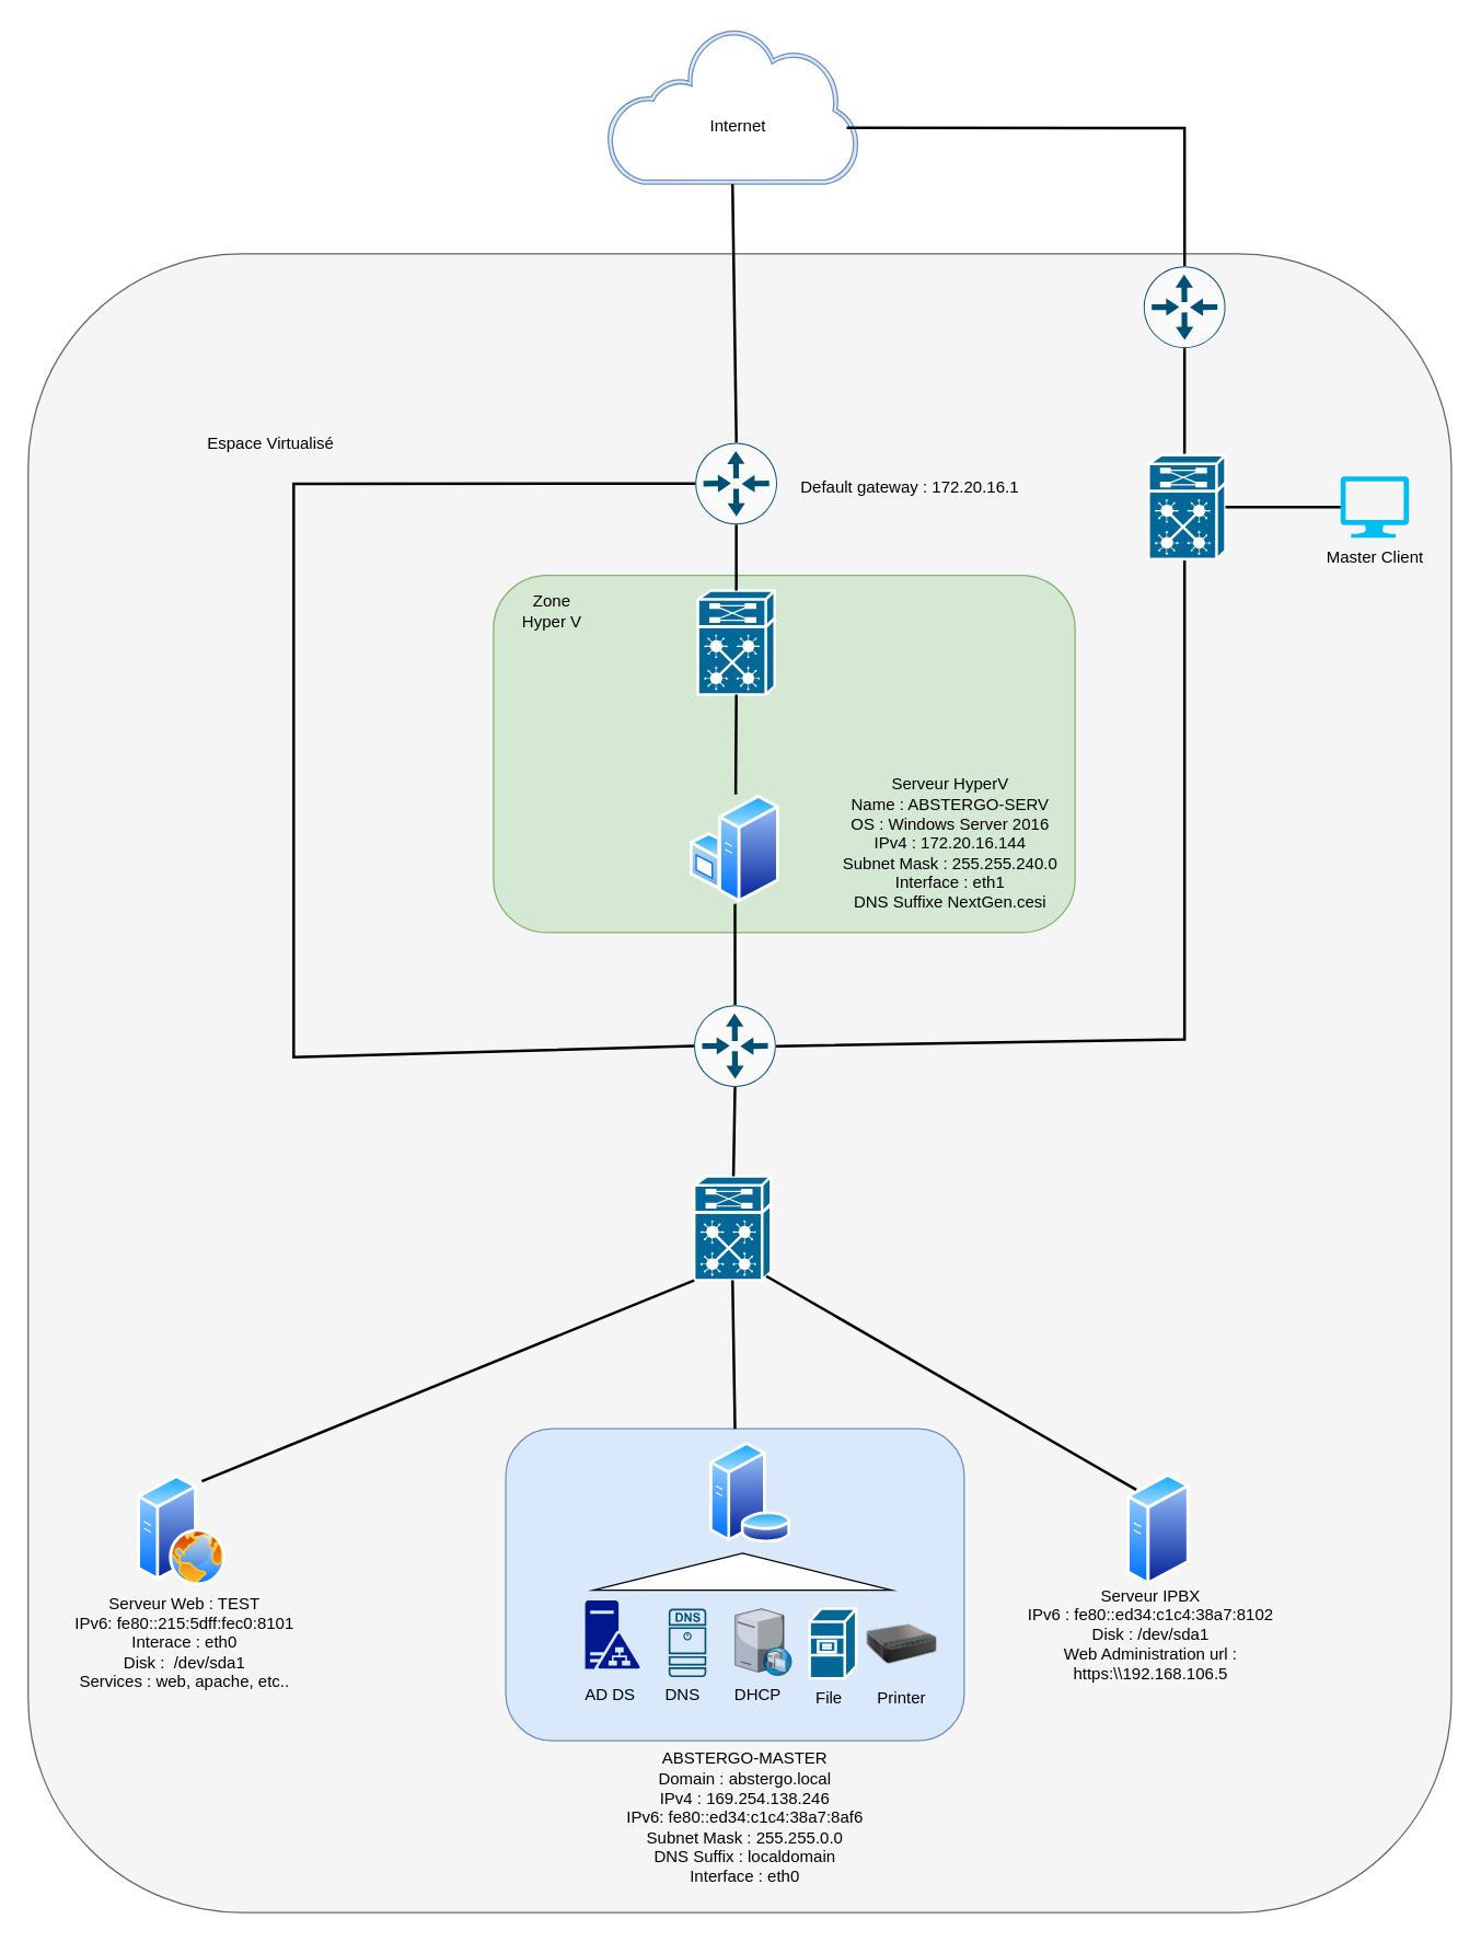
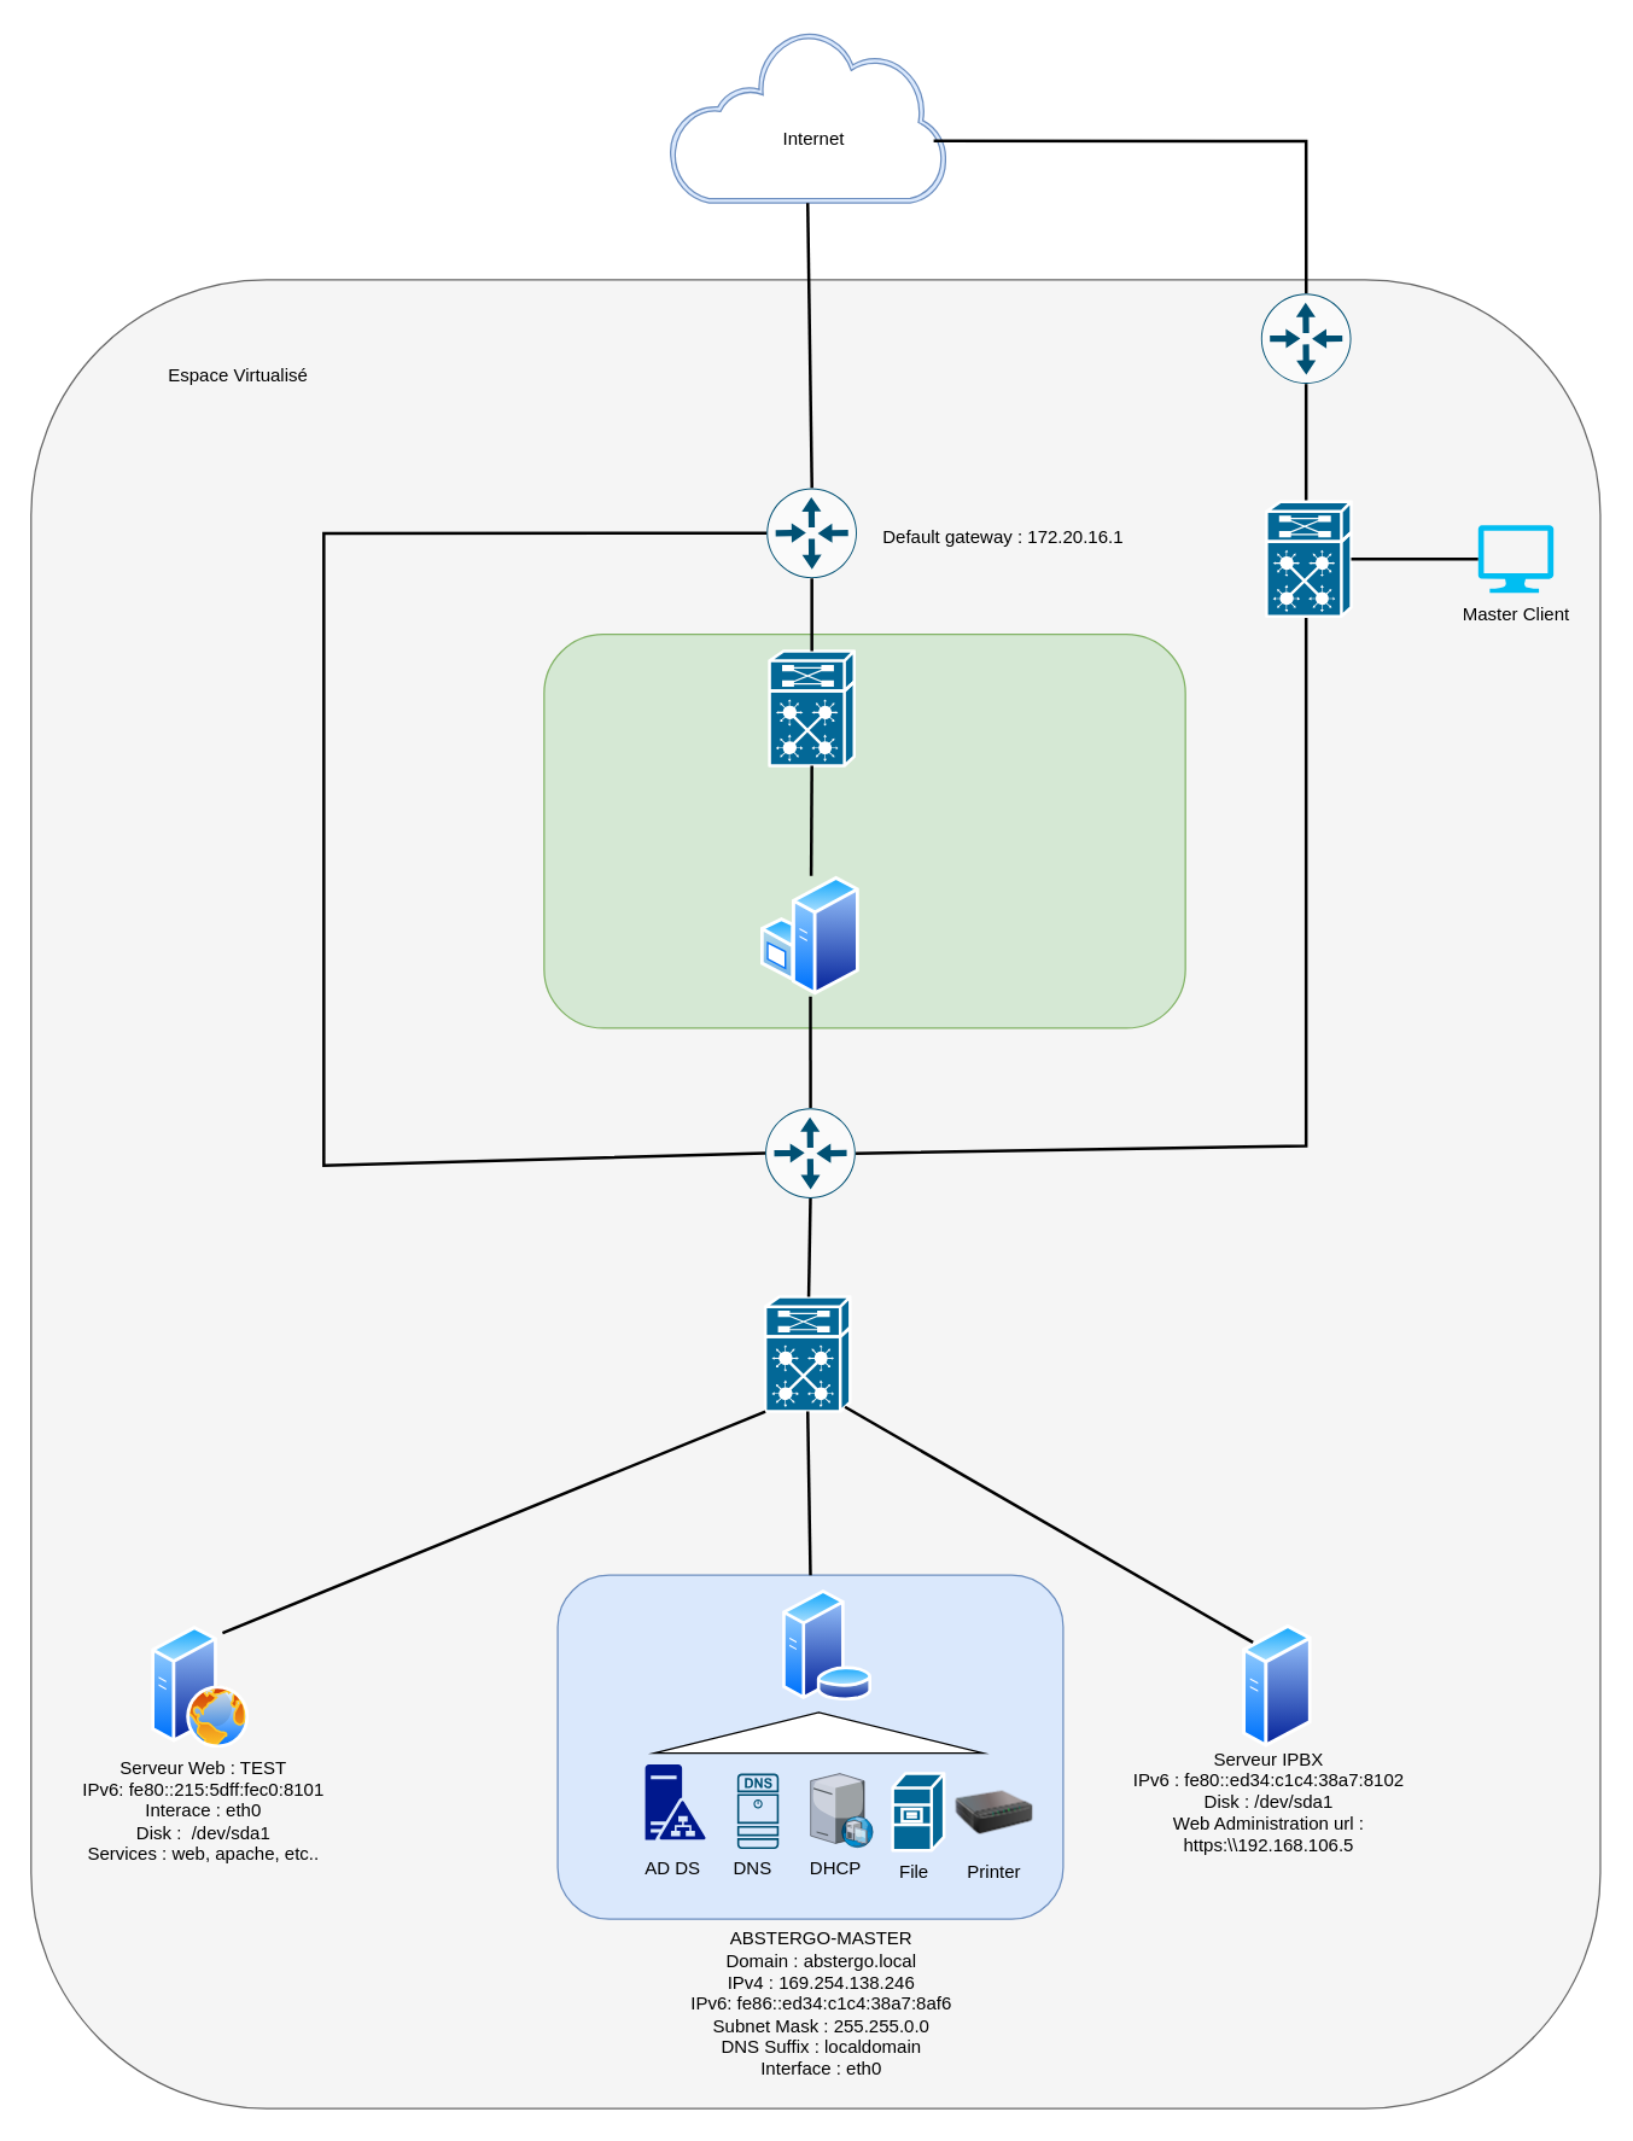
- <mxCell id="46" value="Espace Virtualisé" style="text;html=1;strokeColor=none;fillColor=none;align=center;verticalAlign=middle;whiteSpace=wrap;rounded=0;" vertex="1" parent="1"><mxGeometry x="144.8" y="313" width="105.2" height="22" as="geometry" /></mxCell>
+ <mxCell id="46" value="Espace Virtualisé" style="text;html=1;strokeColor=none;fillColor=none;align=center;verticalAlign=middle;whiteSpace=wrap;rounded=0;" vertex="1" parent="1"><mxGeometry x="104.8" y="238" width="105.2" height="22" as="geometry" /></mxCell>
- <mxCell id="29" value="Zone Hyper V" style="text;html=1;strokeColor=none;fillColor=none;align=center;verticalAlign=middle;whiteSpace=wrap;rounded=0;" vertex="1" parent="1"><mxGeometry x="373" y="431" width="60" height="30" as="geometry" /></mxCell>
- <mxCell id="47" value="&lt;div&gt;Serveur HyperV&lt;/div&gt;&lt;div&gt;Name : ABSTERGO-SERV&lt;/div&gt;&lt;div&gt;OS : Windows Server 2016&lt;/div&gt;&lt;div&gt;IPv4 : 172.20.16.144&lt;/div&gt;&lt;div&gt;Subnet Mask : 255.255.240.0&lt;/div&gt;&lt;div&gt;Interface : eth1&lt;/div&gt;&lt;div&gt;DNS Suffixe NextGen.cesi&lt;br&gt;&lt;/div&gt;" style="text;html=1;strokeColor=none;fillColor=none;align=center;verticalAlign=middle;whiteSpace=wrap;rounded=0;" vertex="1" parent="1"><mxGeometry x="612" y="567" width="164" height="98" as="geometry" /></mxCell>
- <mxCell id="17" value="&lt;div&gt;ABSTERGO-MASTER&lt;/div&gt;&lt;div&gt;Domain : abstergo.local&lt;/div&gt;&lt;div&gt;IPv4 : 169.254.138.246&lt;/div&gt;&lt;div&gt;IPv6: fe80::ed34:c1c4:38a7:8af6&lt;/div&gt;&lt;div&gt;Subnet Mask : 255.255.0.0&lt;/div&gt;&lt;div&gt;DNS Suffix : localdomain&lt;/div&gt;&lt;div&gt;Interface : eth0&lt;br&gt;&lt;/div&gt;" style="text;html=1;strokeColor=none;fillColor=none;align=center;verticalAlign=middle;whiteSpace=wrap;rounded=0;" vertex="1" parent="1"><mxGeometry x="416" y="1288" width="256" height="79" as="geometry" /></mxCell>
+ <mxCell id="17" value="&lt;div&gt;ABSTERGO-MASTER&lt;/div&gt;&lt;div&gt;Domain : abstergo.local&lt;/div&gt;&lt;div&gt;IPv4 : 169.254.138.246&lt;/div&gt;&lt;div&gt;IPv6: fe86::ed34:c1c4:38a7:8af6&lt;/div&gt;&lt;div&gt;Subnet Mask : 255.255.0.0&lt;/div&gt;&lt;div&gt;DNS Suffix : localdomain&lt;/div&gt;&lt;div&gt;Interface : eth0&lt;br&gt;&lt;/div&gt;" style="text;html=1;strokeColor=none;fillColor=none;align=center;verticalAlign=middle;whiteSpace=wrap;rounded=0;" vertex="1" parent="1"><mxGeometry x="416" y="1288" width="256" height="79" as="geometry" /></mxCell>
